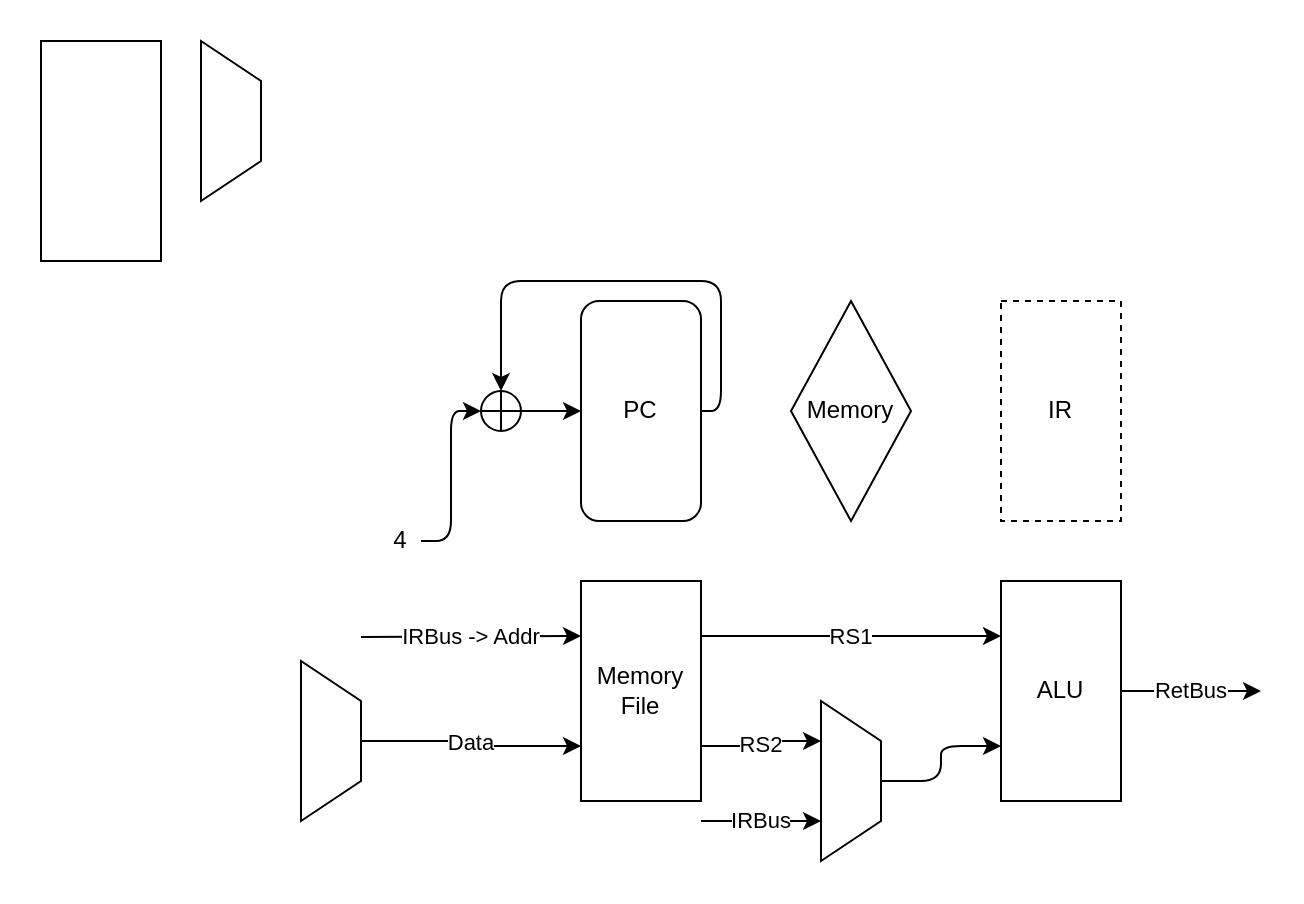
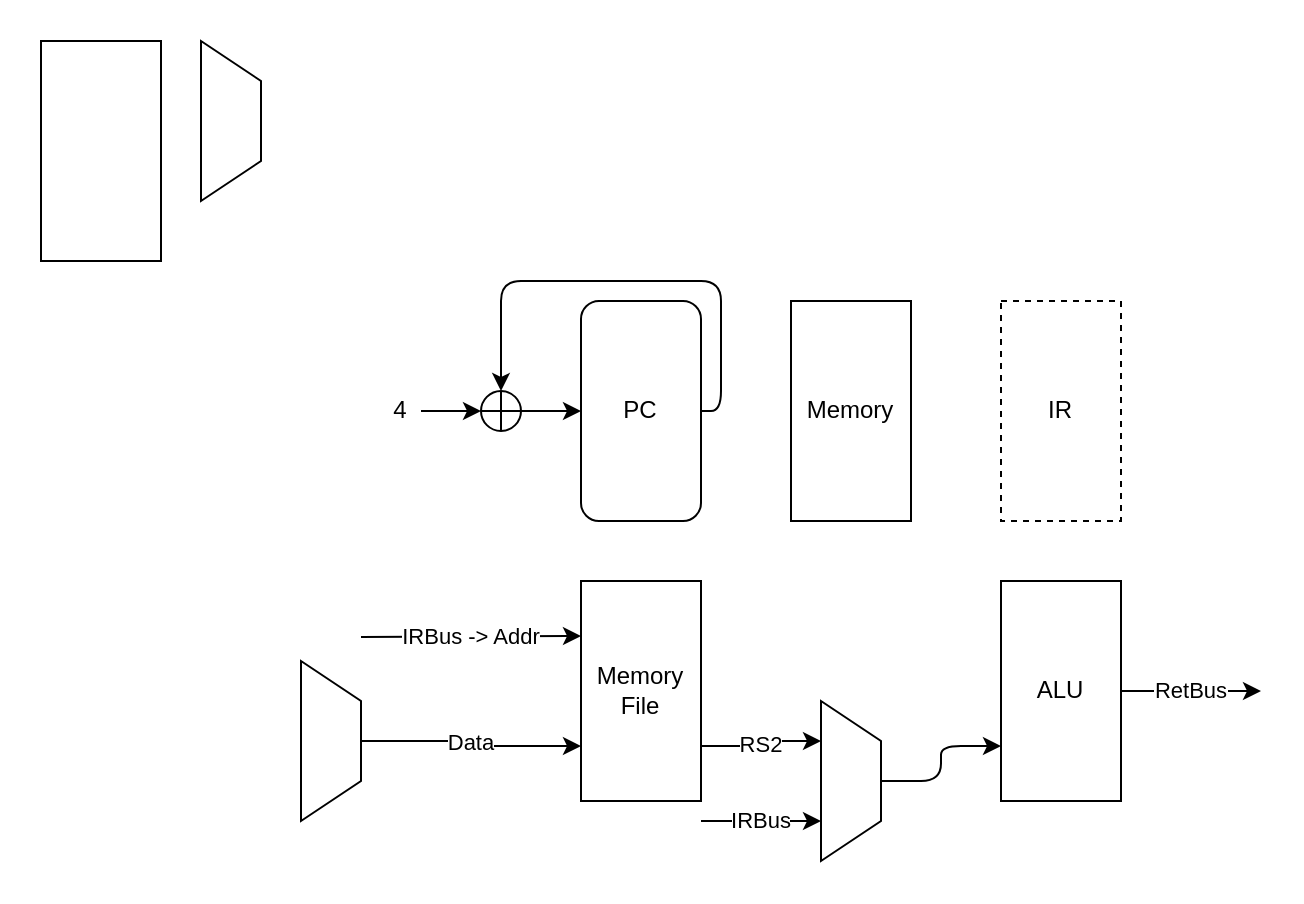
- <mxCell id="10" value="Memory" style="rhombus;whiteSpace=wrap;html=1;" parent="1" vertex="1"><mxGeometry x="395" y="150" width="60" height="110" as="geometry" /></mxCell>
+ <mxCell id="10" value="Memory" style="rounded=0;whiteSpace=wrap;html=1;" parent="1" vertex="1"><mxGeometry x="395" y="150" width="60" height="110" as="geometry" /></mxCell>
- <mxCell id="22" value="4" style="text;html=1;strokeColor=none;fillColor=none;align=center;verticalAlign=middle;whiteSpace=wrap;rounded=0;" vertex="1" parent="1"><mxGeometry x="190" y="255" width="20" height="30" as="geometry" /></mxCell>
+ <mxCell id="22" value="4" style="text;html=1;strokeColor=none;fillColor=none;align=center;verticalAlign=middle;whiteSpace=wrap;rounded=0;" vertex="1" parent="1"><mxGeometry x="190" y="190" width="20" height="30" as="geometry" /></mxCell>
- <mxCell id="4" value="RS1" style="edgeStyle=orthogonalEdgeStyle;rounded=0;orthogonalLoop=1;jettySize=auto;html=1;exitX=1;exitY=0.25;exitDx=0;exitDy=0;entryX=0;entryY=0.25;entryDx=0;entryDy=0;" parent="1" source="6" target="3" edge="1"><mxGeometry relative="1" as="geometry" /></mxCell>
